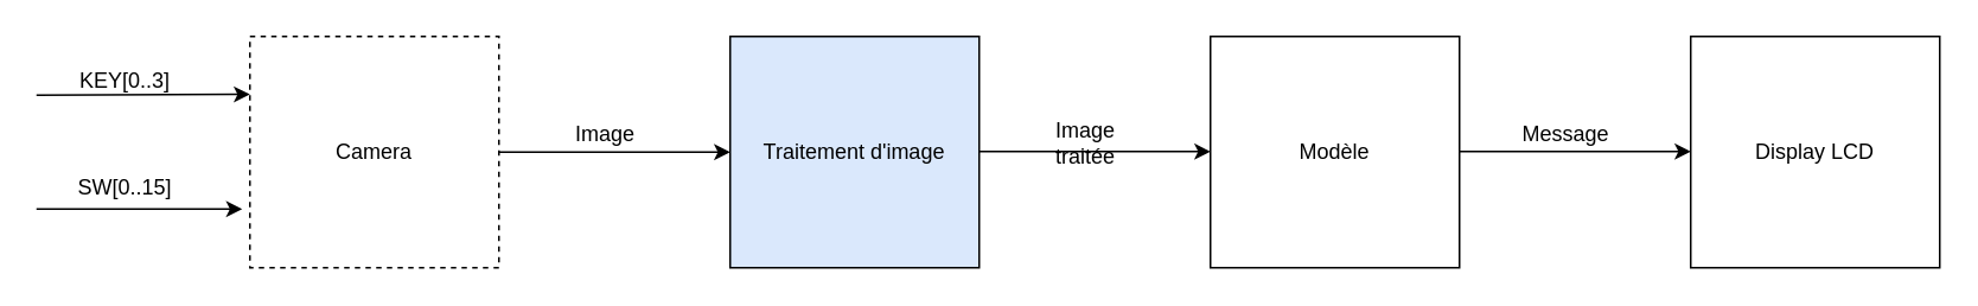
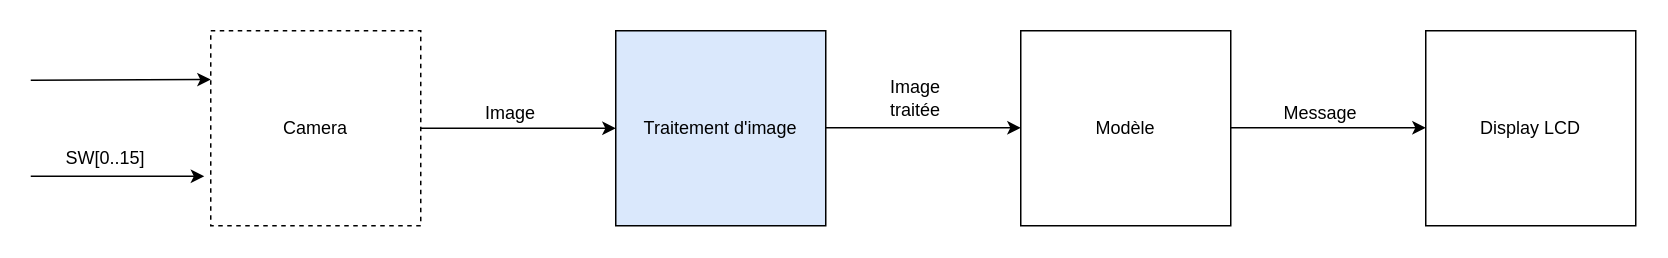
- <mxCell id="5" value="KEY[0..3]" style="text;html=1;align=center;verticalAlign=middle;whiteSpace=wrap;rounded=0;" vertex="1" parent="1"><mxGeometry x="40" y="30" width="60" height="30" as="geometry" /></mxCell>
- <mxCell id="12" value="Image traitée" style="text;html=1;align=center;verticalAlign=middle;whiteSpace=wrap;rounded=0;" vertex="1" parent="1"><mxGeometry x="580" y="65" width="60" height="30" as="geometry" /></mxCell>
+ <mxCell id="12" value="Image traitée" style="text;html=1;align=center;verticalAlign=middle;whiteSpace=wrap;rounded=0;" vertex="1" parent="1"><mxGeometry x="580" y="50" width="60" height="30" as="geometry" /></mxCell>
